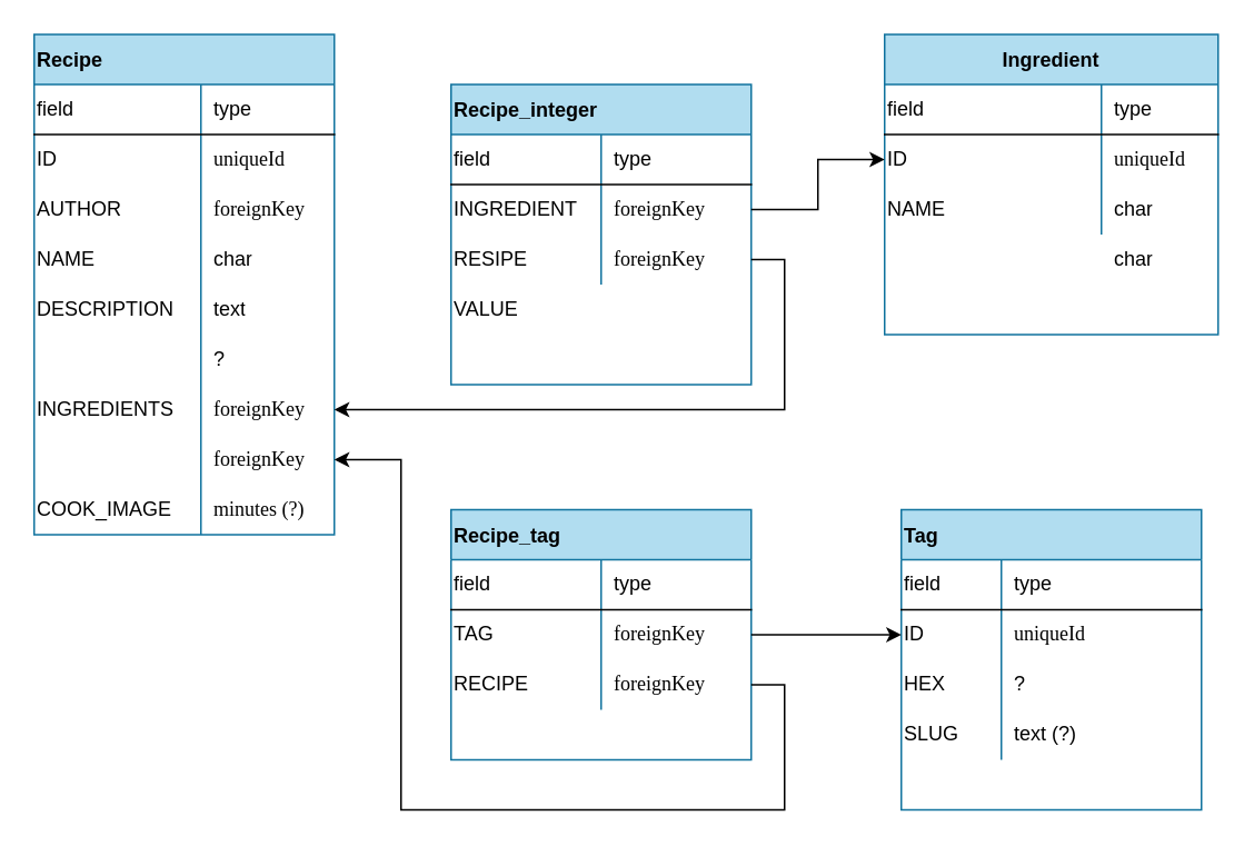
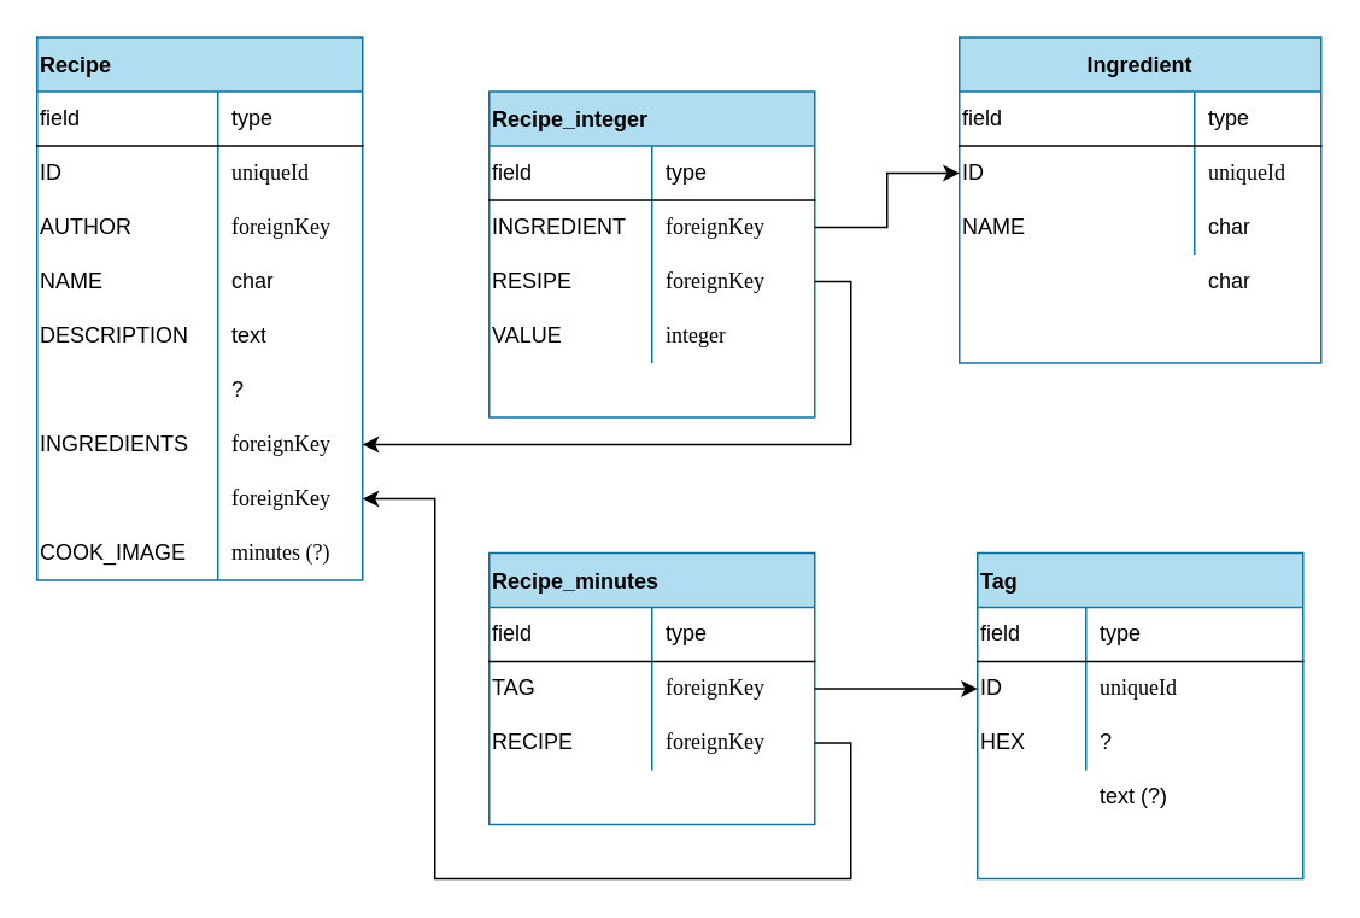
+ <mxCell id="40" value="&lt;span style=&quot;font-family: &amp;#34;verdana&amp;#34;&quot;&gt;integer&lt;/span&gt;" style="shape=partialRectangle;html=1;whiteSpace=wrap;connectable=0;fillColor=none;top=0;left=0;bottom=0;right=0;align=left;spacingLeft=6;overflow=hidden;pointerEvents=1;" vertex="1" parent="38"><mxGeometry x="90" width="90" height="30" as="geometry"><mxRectangle width="90" height="30" as="alternateBounds" /></mxGeometry></mxCell>
- <mxCell id="68" value="Recipe_tag" style="shape=table;startSize=30;container=1;collapsible=0;childLayout=tableLayout;fixedRows=1;rowLines=0;fontStyle=1;align=left;pointerEvents=1;fillColor=#b1ddf0;strokeColor=#10739e;" vertex="1" parent="1"><mxGeometry x="270" y="305" width="180" height="150" as="geometry" /></mxCell>
+ <mxCell id="68" value="Recipe_minutes" style="shape=table;startSize=30;container=1;collapsible=0;childLayout=tableLayout;fixedRows=1;rowLines=0;fontStyle=1;align=left;pointerEvents=1;fillColor=#b1ddf0;strokeColor=#10739e;" vertex="1" parent="1"><mxGeometry x="270" y="305" width="180" height="150" as="geometry" /></mxCell>
- <mxCell id="66" value="SLUG" style="shape=partialRectangle;html=1;whiteSpace=wrap;connectable=0;fillColor=none;top=0;left=0;bottom=0;right=0;overflow=hidden;pointerEvents=1;align=left;" vertex="1" parent="65"><mxGeometry width="60" height="30" as="geometry"><mxRectangle width="60" height="30" as="alternateBounds" /></mxGeometry></mxCell>
